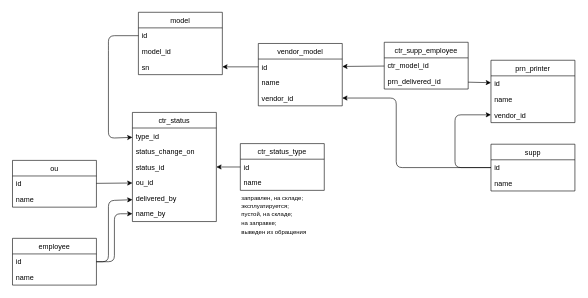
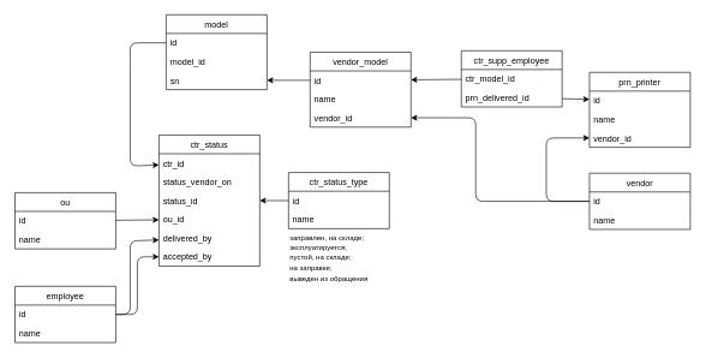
- <mxCell id="26" value="type_id" style="text;strokeColor=none;fillColor=none;align=left;verticalAlign=top;spacingLeft=4;spacingRight=4;overflow=hidden;rotatable=0;points=[[0,0.5],[1,0.5]];portConstraint=eastwest;" vertex="1" parent="25"><mxGeometry y="26" width="140" height="26" as="geometry" /></mxCell>
+ <mxCell id="26" value="ctr_id" style="text;strokeColor=none;fillColor=none;align=left;verticalAlign=top;spacingLeft=4;spacingRight=4;overflow=hidden;rotatable=0;points=[[0,0.5],[1,0.5]];portConstraint=eastwest;" vertex="1" parent="25"><mxGeometry y="26" width="140" height="26" as="geometry" /></mxCell>
- <mxCell id="27" value="status_change_on" style="text;strokeColor=none;fillColor=none;align=left;verticalAlign=top;spacingLeft=4;spacingRight=4;overflow=hidden;rotatable=0;points=[[0,0.5],[1,0.5]];portConstraint=eastwest;" vertex="1" parent="25"><mxGeometry y="52" width="140" height="26" as="geometry" /></mxCell>
+ <mxCell id="27" value="status_vendor_on" style="text;strokeColor=none;fillColor=none;align=left;verticalAlign=top;spacingLeft=4;spacingRight=4;overflow=hidden;rotatable=0;points=[[0,0.5],[1,0.5]];portConstraint=eastwest;" vertex="1" parent="25"><mxGeometry y="52" width="140" height="26" as="geometry" /></mxCell>
- <mxCell id="19" value="supp" style="swimlane;fontStyle=0;childLayout=stackLayout;horizontal=1;startSize=26;horizontalStack=0;resizeParent=1;resizeParentMax=0;resizeLast=0;collapsible=1;marginBottom=0;" vertex="1" parent="1"><mxGeometry x="818" y="240" width="140" height="78" as="geometry"><mxRectangle x="826" y="244" width="70" height="26" as="alternateBounds" /></mxGeometry></mxCell>
+ <mxCell id="19" value="vendor" style="swimlane;fontStyle=0;childLayout=stackLayout;horizontal=1;startSize=26;horizontalStack=0;resizeParent=1;resizeParentMax=0;resizeLast=0;collapsible=1;marginBottom=0;" vertex="1" parent="1"><mxGeometry x="818" y="240" width="140" height="78" as="geometry"><mxRectangle x="826" y="244" width="70" height="26" as="alternateBounds" /></mxGeometry></mxCell>
- <mxCell id="31" value="name_by" style="text;strokeColor=none;fillColor=none;align=left;verticalAlign=top;spacingLeft=4;spacingRight=4;overflow=hidden;rotatable=0;points=[[0,0.5],[1,0.5]];portConstraint=eastwest;" vertex="1" parent="25"><mxGeometry y="156" width="140" height="26" as="geometry" /></mxCell>
+ <mxCell id="31" value="accepted_by" style="text;strokeColor=none;fillColor=none;align=left;verticalAlign=top;spacingLeft=4;spacingRight=4;overflow=hidden;rotatable=0;points=[[0,0.5],[1,0.5]];portConstraint=eastwest;" vertex="1" parent="25"><mxGeometry y="156" width="140" height="26" as="geometry" /></mxCell>
